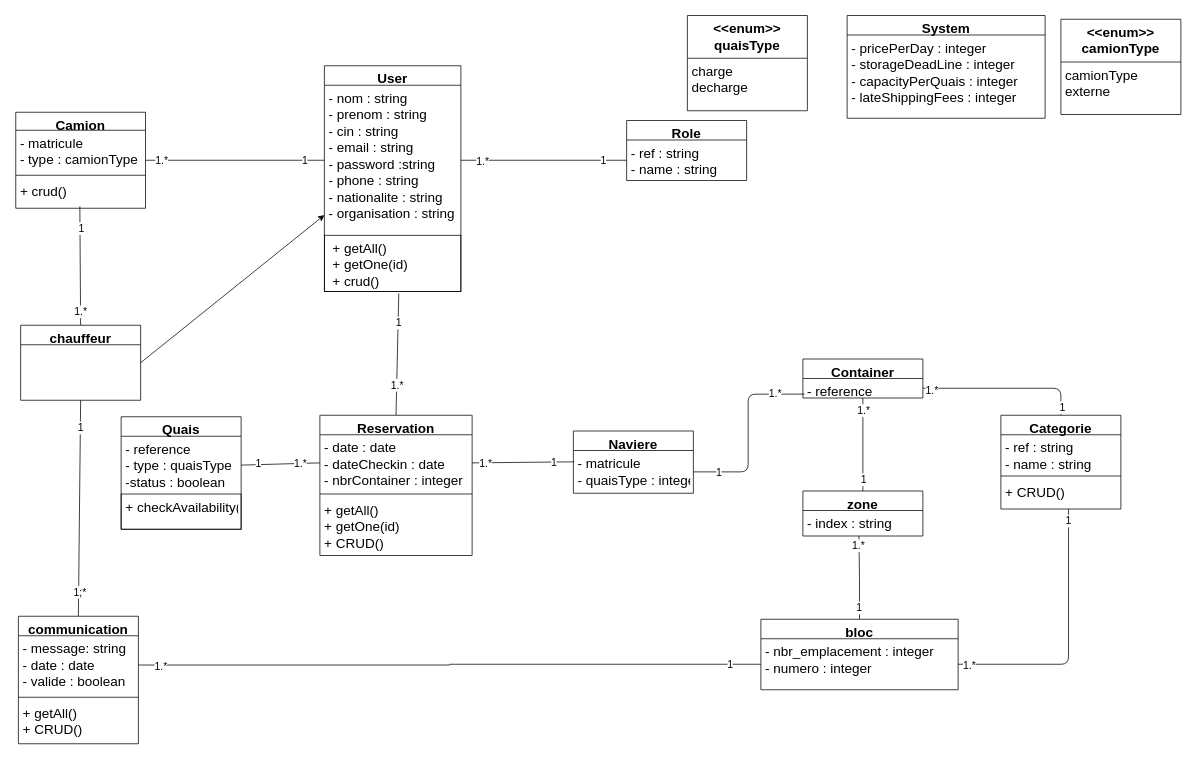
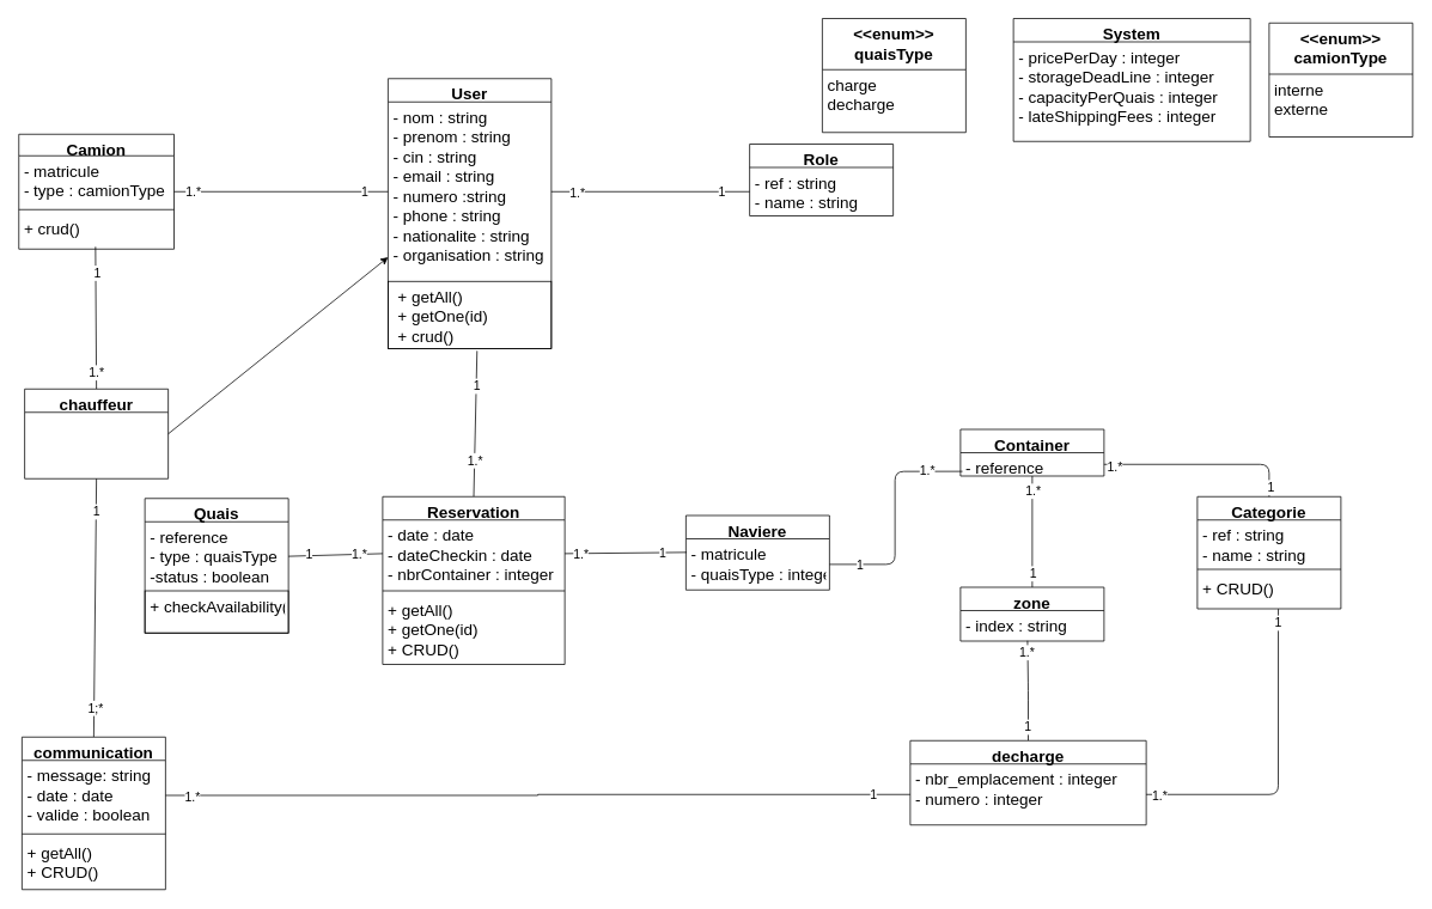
- <mxCell id="80" value="camionType&#10;externe" style="text;strokeColor=none;fillColor=none;align=left;verticalAlign=top;spacingLeft=4;spacingRight=4;overflow=hidden;rotatable=0;points=[[0,0.5],[1,0.5]];portConstraint=eastwest;fontSize=18;" parent="79" vertex="1"><mxGeometry y="57" width="160" height="70" as="geometry" /></mxCell>
+ <mxCell id="80" value="interne&#10;externe" style="text;strokeColor=none;fillColor=none;align=left;verticalAlign=top;spacingLeft=4;spacingRight=4;overflow=hidden;rotatable=0;points=[[0,0.5],[1,0.5]];portConstraint=eastwest;fontSize=18;" parent="79" vertex="1"><mxGeometry y="57" width="160" height="70" as="geometry" /></mxCell>
- <mxCell id="3" value="- nom : string&#10;- prenom : string&#10;- cin : string&#10;- email : string&#10;- password :string&#10;- phone : string&#10;- nationalite : string&#10;- organisation : string" style="text;strokeColor=none;fillColor=none;align=left;verticalAlign=top;spacingLeft=4;spacingRight=4;overflow=hidden;rotatable=0;points=[[0,0.5],[1,0.5]];portConstraint=eastwest;fontSize=18;" parent="2" vertex="1"><mxGeometry y="26" width="182" height="200" as="geometry" /></mxCell>
+ <mxCell id="3" value="- nom : string&#10;- prenom : string&#10;- cin : string&#10;- email : string&#10;- numero :string&#10;- phone : string&#10;- nationalite : string&#10;- organisation : string" style="text;strokeColor=none;fillColor=none;align=left;verticalAlign=top;spacingLeft=4;spacingRight=4;overflow=hidden;rotatable=0;points=[[0,0.5],[1,0.5]];portConstraint=eastwest;fontSize=18;" parent="2" vertex="1"><mxGeometry y="26" width="182" height="200" as="geometry" /></mxCell>
- <mxCell id="43" value="bloc" style="swimlane;fontStyle=1;align=center;verticalAlign=top;childLayout=stackLayout;horizontal=1;startSize=26;horizontalStack=0;resizeParent=1;resizeParentMax=0;resizeLast=0;collapsible=1;marginBottom=0;fontSize=18;" parent="1" vertex="1"><mxGeometry x="1014" y="825" width="263" height="94" as="geometry" /></mxCell>
+ <mxCell id="43" value="decharge" style="swimlane;fontStyle=1;align=center;verticalAlign=top;childLayout=stackLayout;horizontal=1;startSize=26;horizontalStack=0;resizeParent=1;resizeParentMax=0;resizeLast=0;collapsible=1;marginBottom=0;fontSize=18;" parent="1" vertex="1"><mxGeometry x="1014" y="825" width="263" height="94" as="geometry" /></mxCell>
